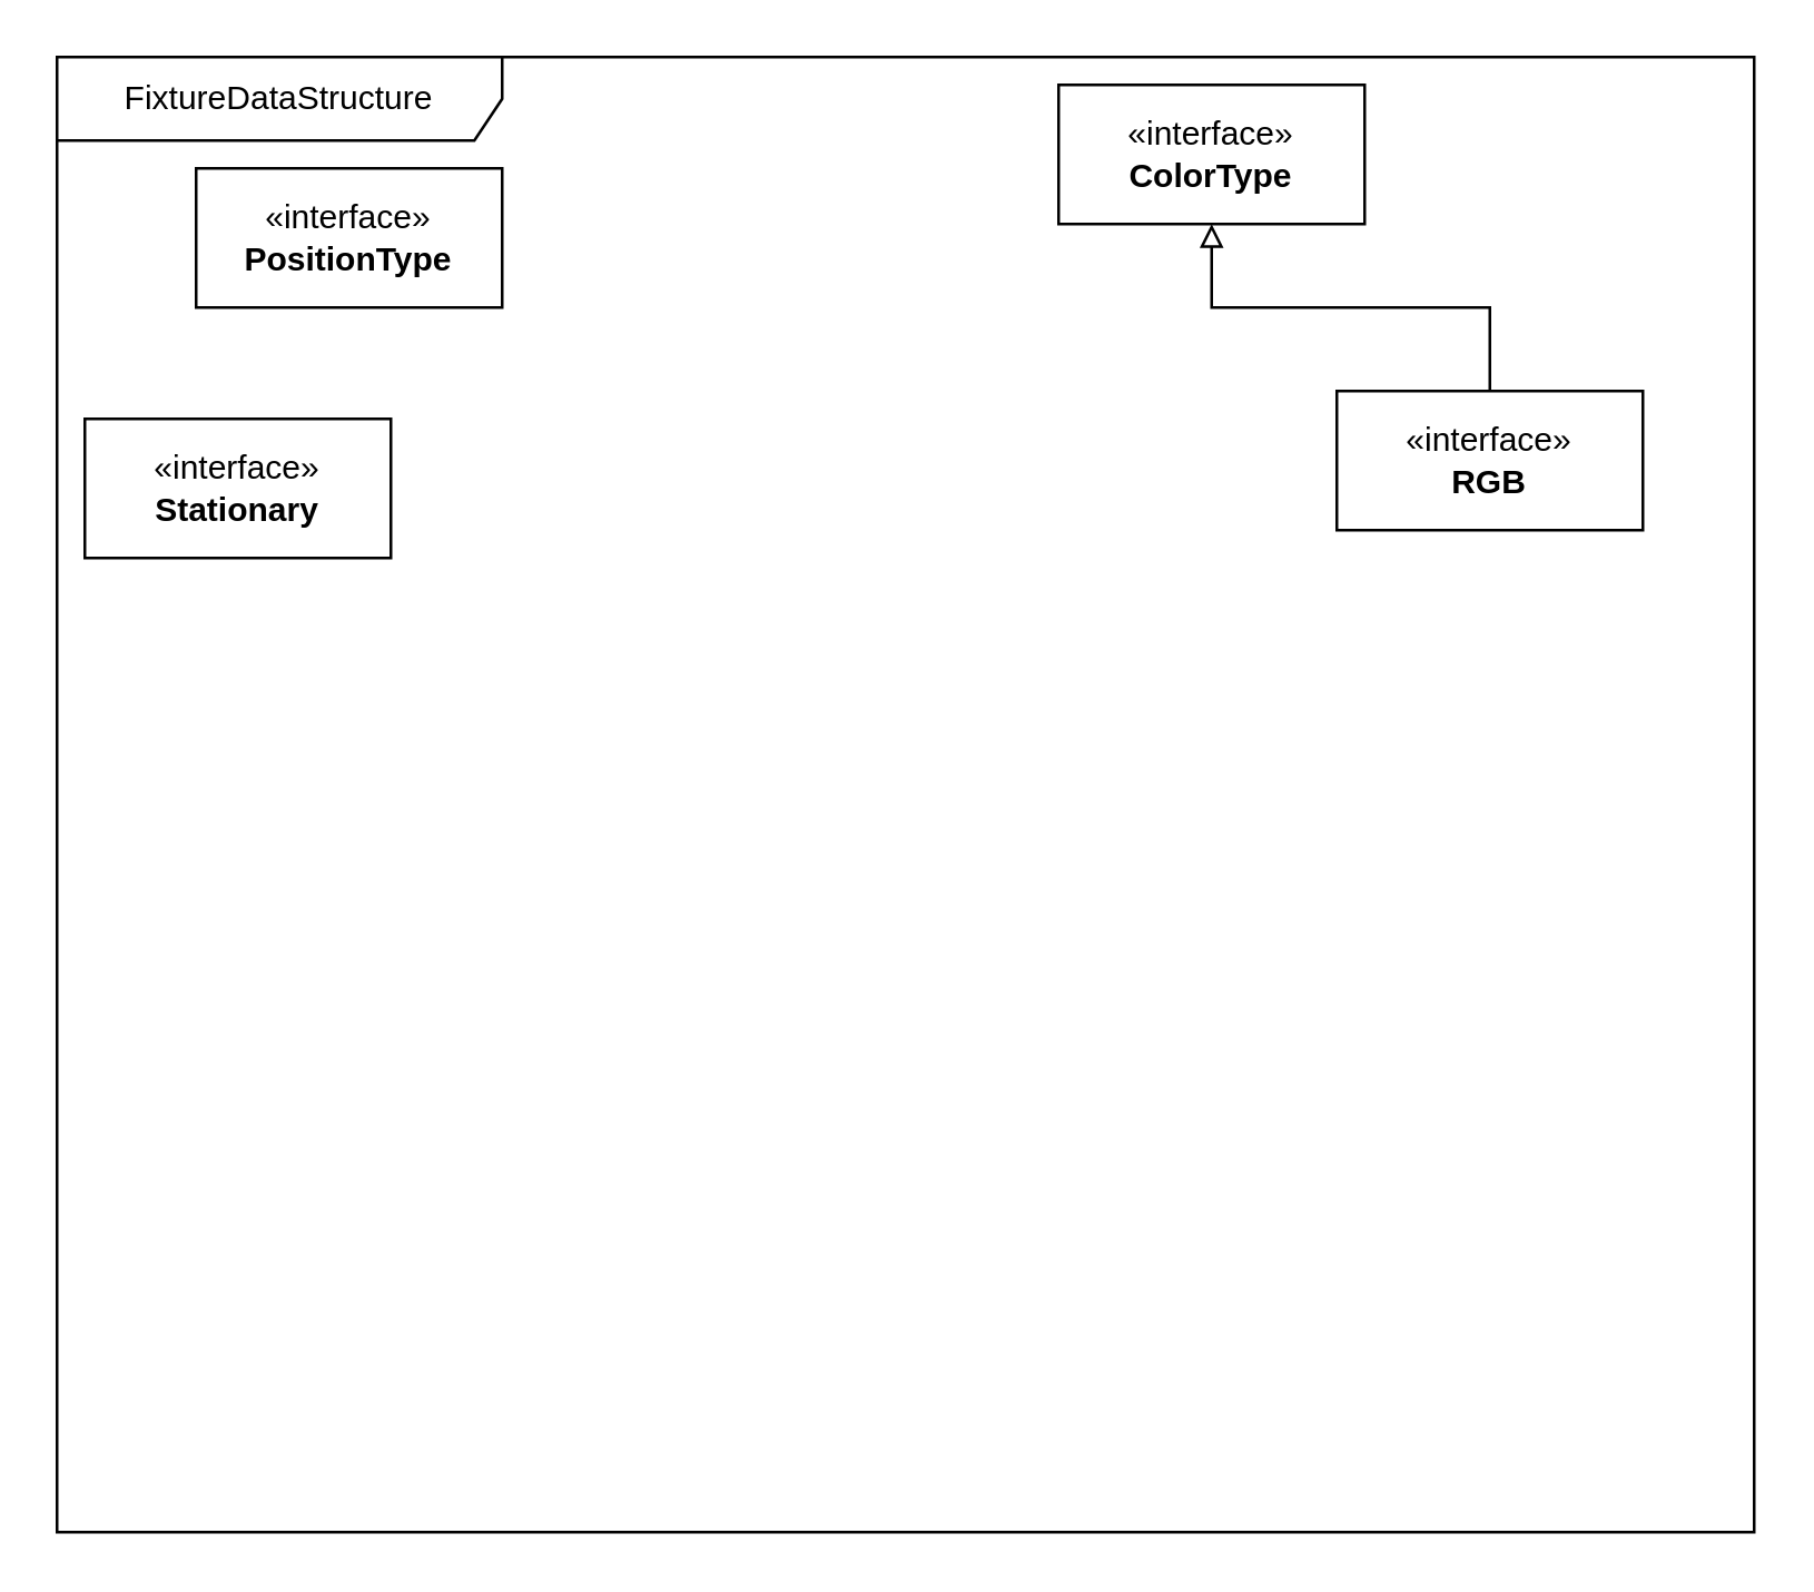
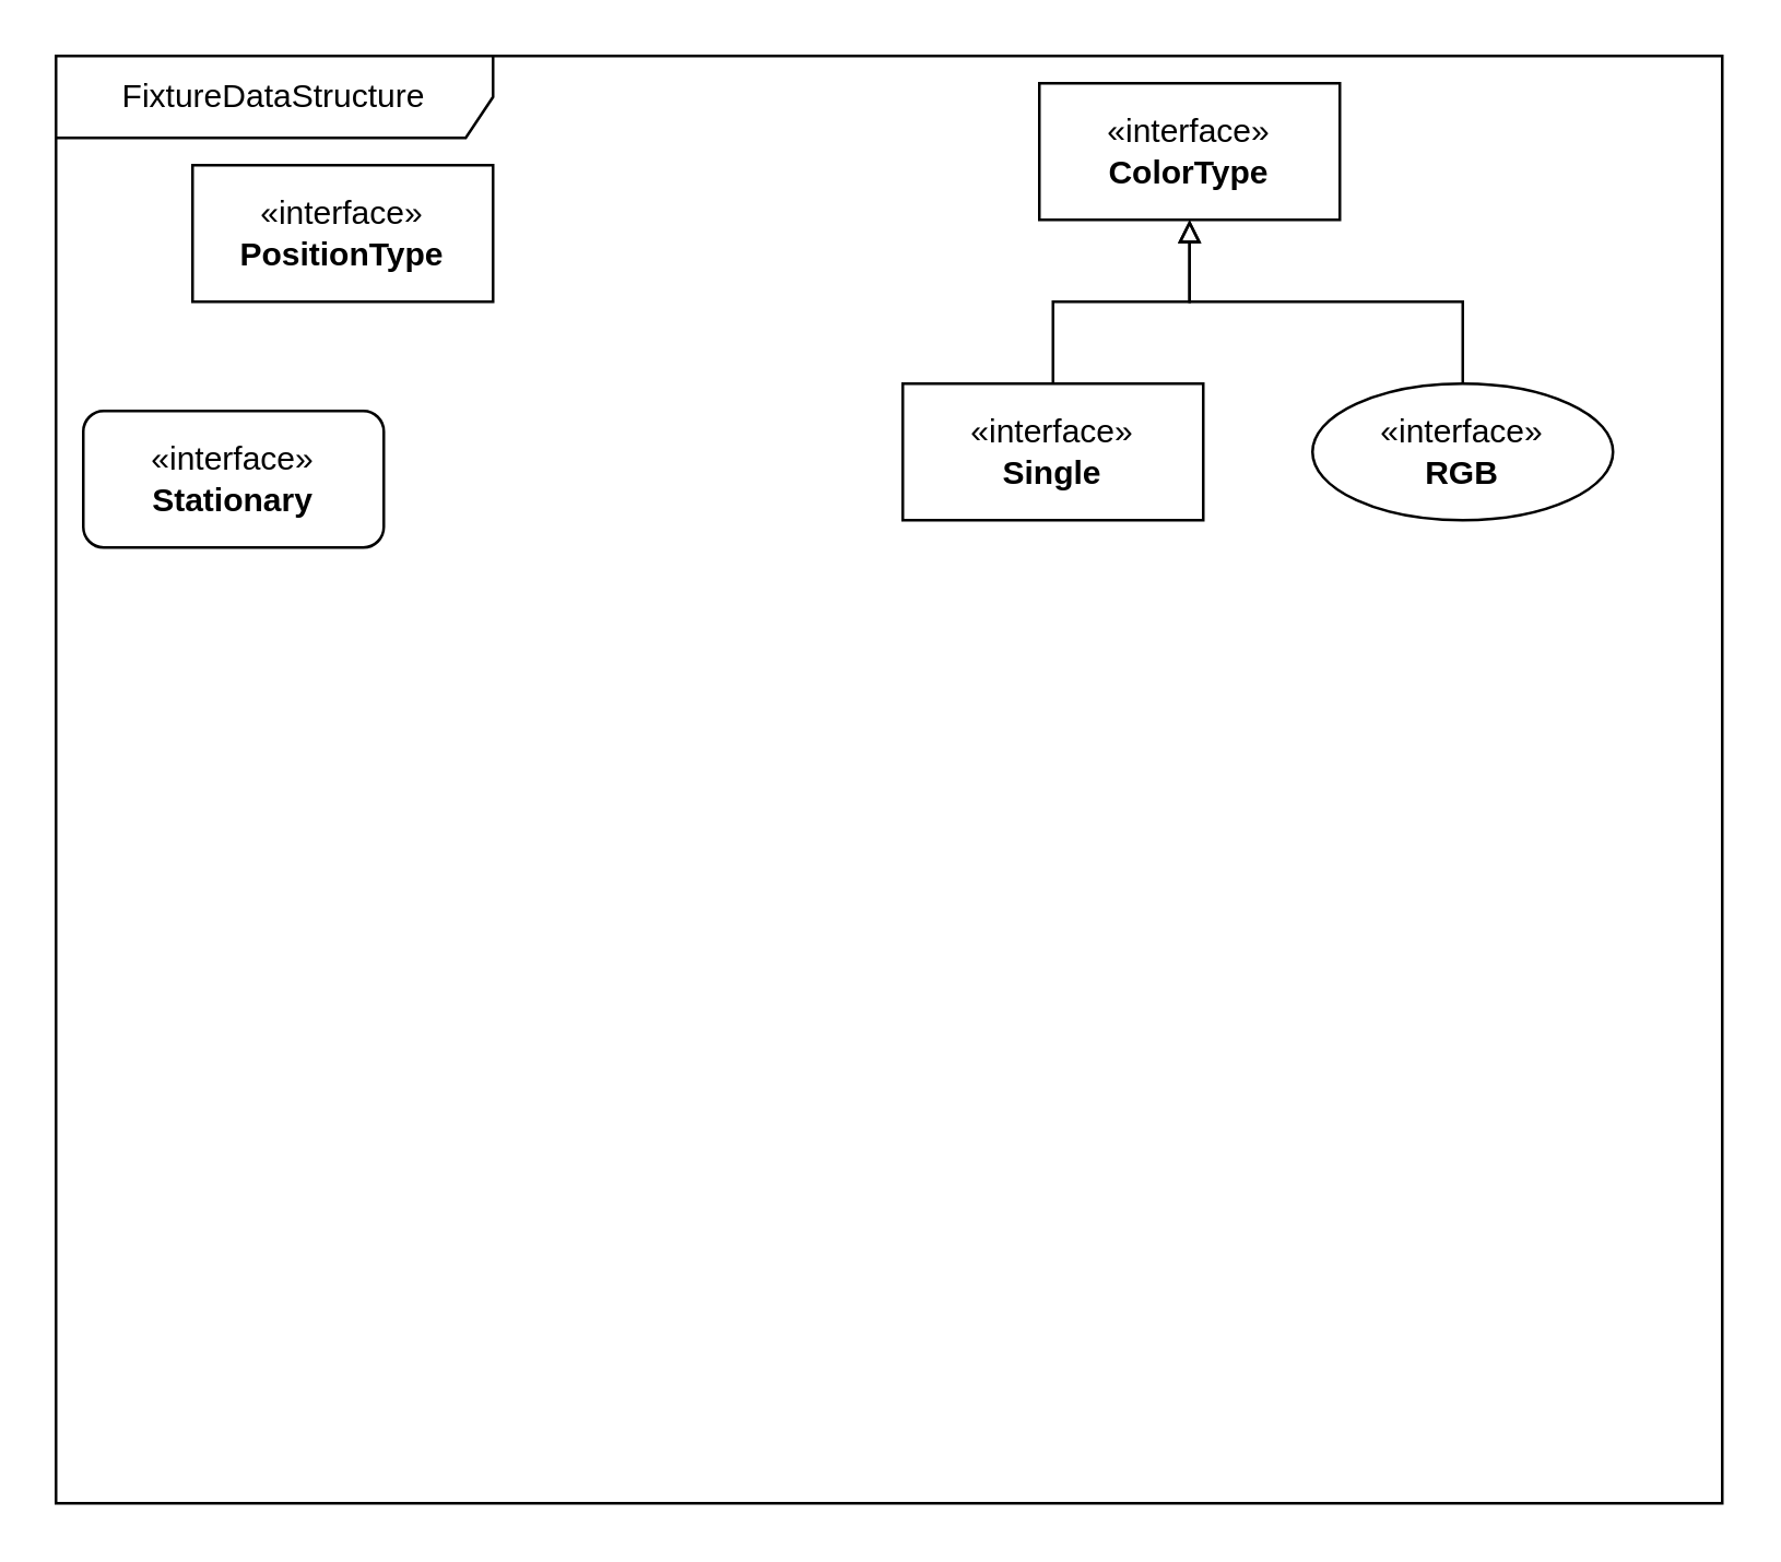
+ <mxCell id="6" style="edgeStyle=orthogonalEdgeStyle;rounded=0;orthogonalLoop=1;jettySize=auto;html=1;exitX=0.5;exitY=0;exitDx=0;exitDy=0;entryX=0.5;entryY=1;entryDx=0;entryDy=0;endArrow=block;endFill=0;" edge="1" parent="2" source="7" target="5"><mxGeometry relative="1" as="geometry" /></mxCell>
+ <mxCell id="7" value="«interface»&lt;br&gt;&lt;b&gt;Single&lt;/b&gt;" style="html=1;whiteSpace=wrap;" vertex="1" parent="2"><mxGeometry x="310" y="120" width="110" height="50" as="geometry" /></mxCell>
- <mxCell id="4" value="«interface»&lt;br&gt;&lt;b&gt;RGB&lt;/b&gt;" style="html=1;whiteSpace=wrap;" vertex="1" parent="2"><mxGeometry x="460" y="120" width="110" height="50" as="geometry" /></mxCell>
+ <mxCell id="4" value="«interface»&lt;br&gt;&lt;b&gt;RGB&lt;/b&gt;" style="ellipse;html=1;whiteSpace=wrap;" vertex="1" parent="2"><mxGeometry x="460" y="120" width="110" height="50" as="geometry" /></mxCell>
- <mxCell id="9" value="«interface»&lt;br&gt;&lt;b&gt;Stationary&lt;/b&gt;" style="html=1;whiteSpace=wrap;" vertex="1" parent="2"><mxGeometry x="10" y="130" width="110" height="50" as="geometry" /></mxCell>
+ <mxCell id="9" value="«interface»&lt;br&gt;&lt;b&gt;Stationary&lt;/b&gt;" style="html=1;whiteSpace=wrap;rounded=1;" vertex="1" parent="2"><mxGeometry x="10" y="130" width="110" height="50" as="geometry" /></mxCell>
